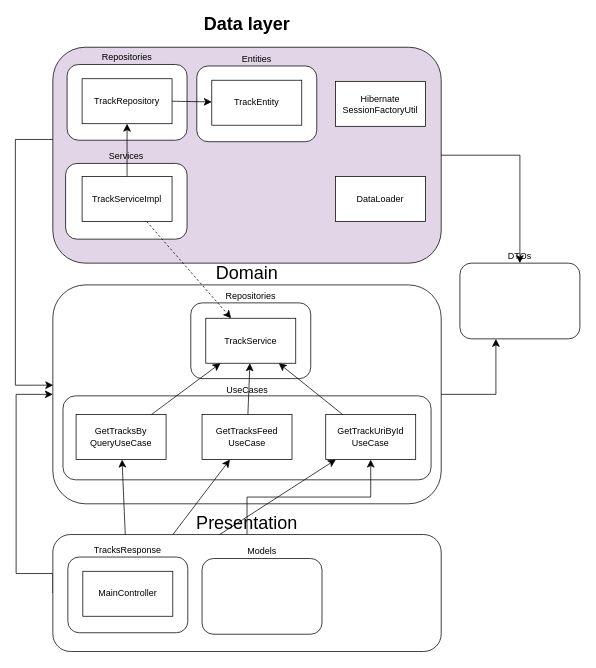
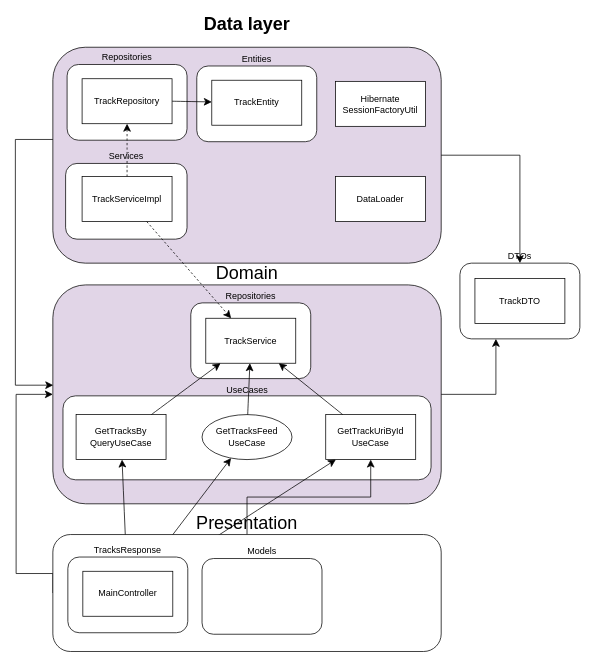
- <mxCell id="29" style="edgeStyle=none;curved=1;rounded=0;orthogonalLoop=1;jettySize=auto;html=1;exitX=0.5;exitY=0;exitDx=0;exitDy=0;fontSize=12;startSize=8;endSize=8;" edge="1" parent="20" source="30" target="24"><mxGeometry relative="1" as="geometry" /></mxCell>
+ <mxCell id="29" style="edgeStyle=none;curved=1;rounded=0;orthogonalLoop=1;jettySize=auto;html=1;exitX=0.5;exitY=0;exitDx=0;exitDy=0;fontSize=12;startSize=8;endSize=8;dashed=1;" edge="1" parent="20" source="30" target="24"><mxGeometry relative="1" as="geometry" /></mxCell>
+ <mxCell id="19" value="TrackDTO" style="rounded=0;whiteSpace=wrap;html=1;" vertex="1" parent="17"><mxGeometry x="20" y="20.5" width="120" height="60" as="geometry" /></mxCell>
- <mxCell id="3" value="&lt;font style=&quot;font-size: 24px;&quot;&gt;Domain&lt;/font&gt;" style="rounded=1;whiteSpace=wrap;html=1;labelPosition=center;verticalLabelPosition=top;align=center;verticalAlign=bottom;fontSize=12;spacing=0;spacingRight=0;spacingLeft=0;" vertex="1" parent="2"><mxGeometry width="518" height="292" as="geometry" /></mxCell>
+ <mxCell id="3" value="&lt;font style=&quot;font-size: 24px;&quot;&gt;Domain&lt;/font&gt;" style="rounded=1;whiteSpace=wrap;html=1;labelPosition=center;verticalLabelPosition=top;align=center;verticalAlign=bottom;fontSize=12;spacing=0;spacingRight=0;spacingLeft=0;fillColor=#e1d5e7;" vertex="1" parent="2"><mxGeometry width="518" height="292" as="geometry" /></mxCell>
- <mxCell id="9" value="&lt;div&gt;GetTracksFeed&lt;/div&gt;&lt;div&gt;UseCase&lt;/div&gt;" style="rounded=0;whiteSpace=wrap;html=1;" vertex="1" parent="6"><mxGeometry x="185.5" y="25" width="120" height="60" as="geometry" /></mxCell>
+ <mxCell id="9" value="&lt;div&gt;GetTracksFeed&lt;/div&gt;&lt;div&gt;UseCase&lt;/div&gt;" style="ellipse;whiteSpace=wrap;html=1;" vertex="1" parent="6"><mxGeometry x="185.5" y="25" width="120" height="60" as="geometry" /></mxCell>
